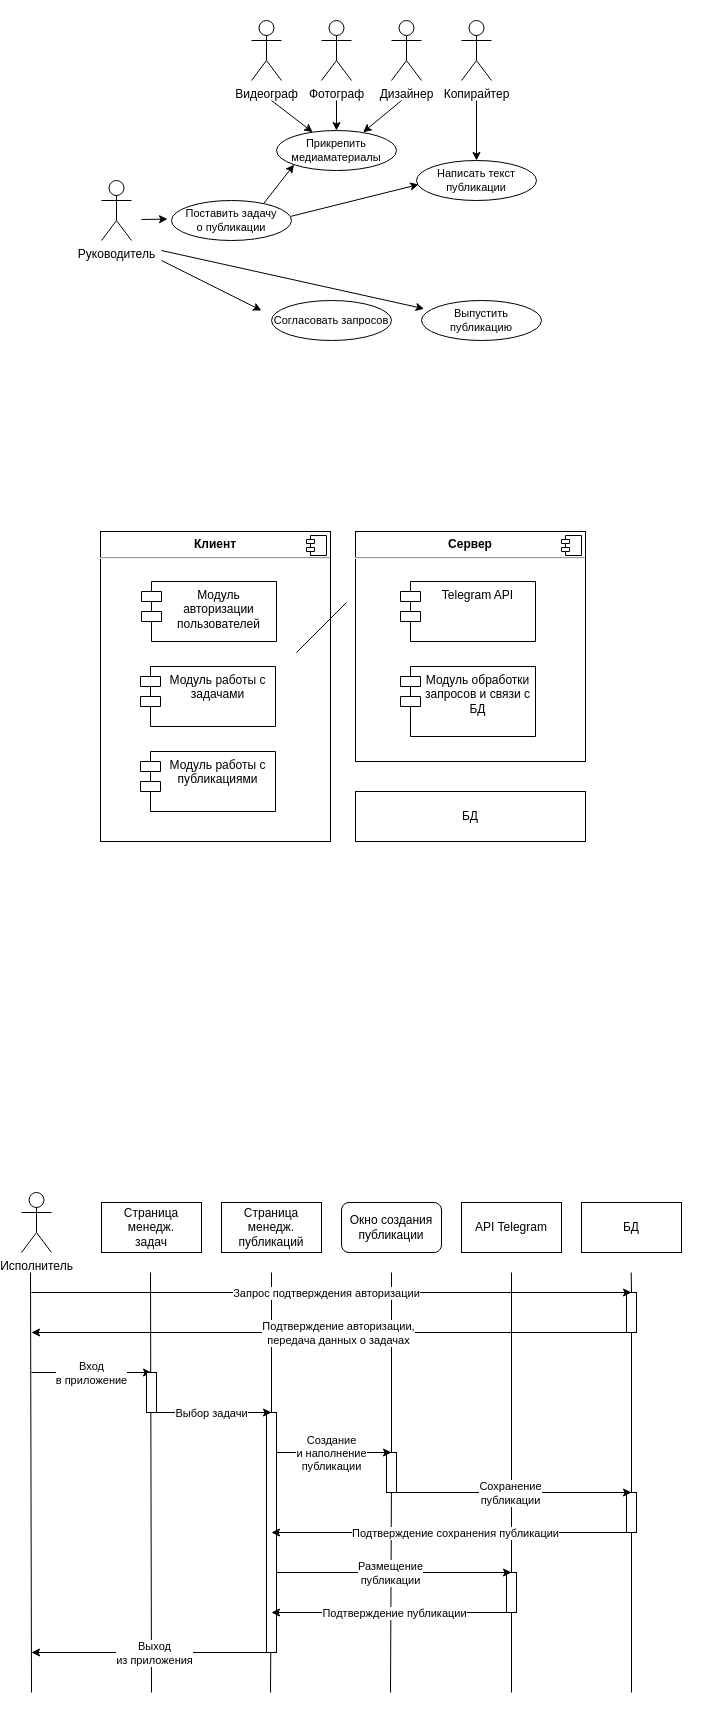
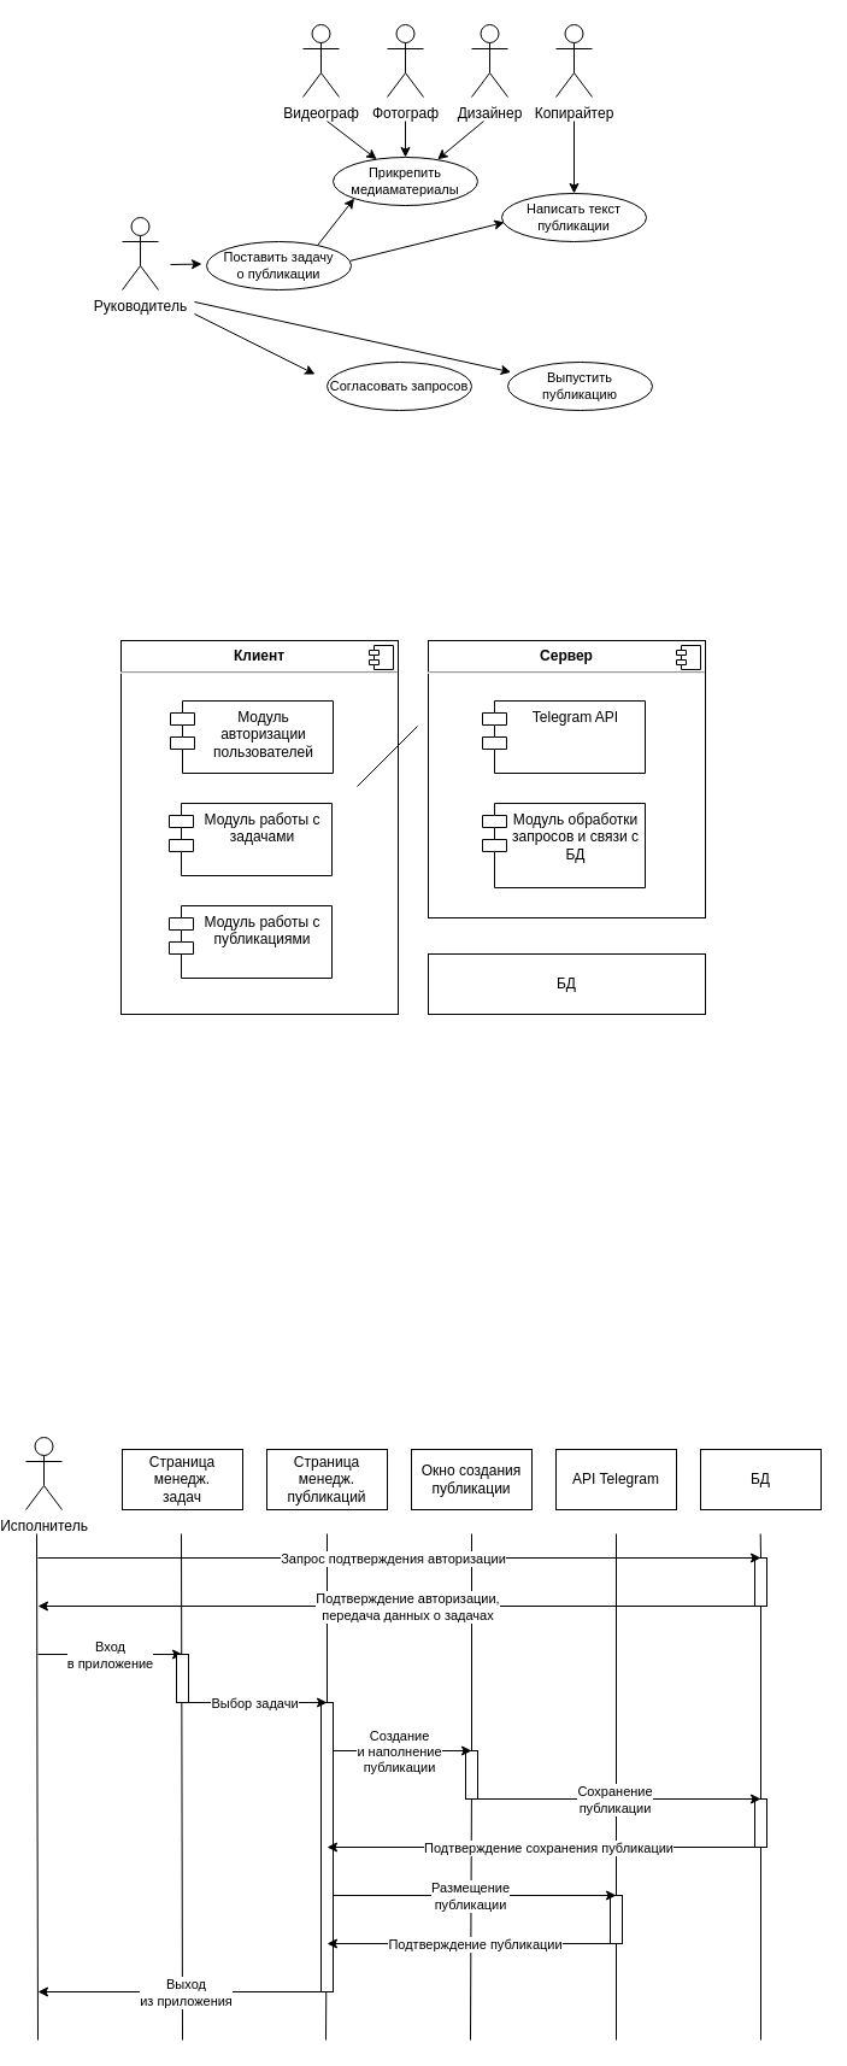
- <mxCell id="34" value="Окно создания публикации" style="whiteSpace=wrap;html=1;rounded=1;" parent="1" vertex="1"><mxGeometry x="340" y="1202" width="100" height="50" as="geometry" /></mxCell>
+ <mxCell id="34" value="Окно создания публикации" style="rounded=0;whiteSpace=wrap;html=1;" parent="1" vertex="1"><mxGeometry x="340" y="1202" width="100" height="50" as="geometry" /></mxCell>
